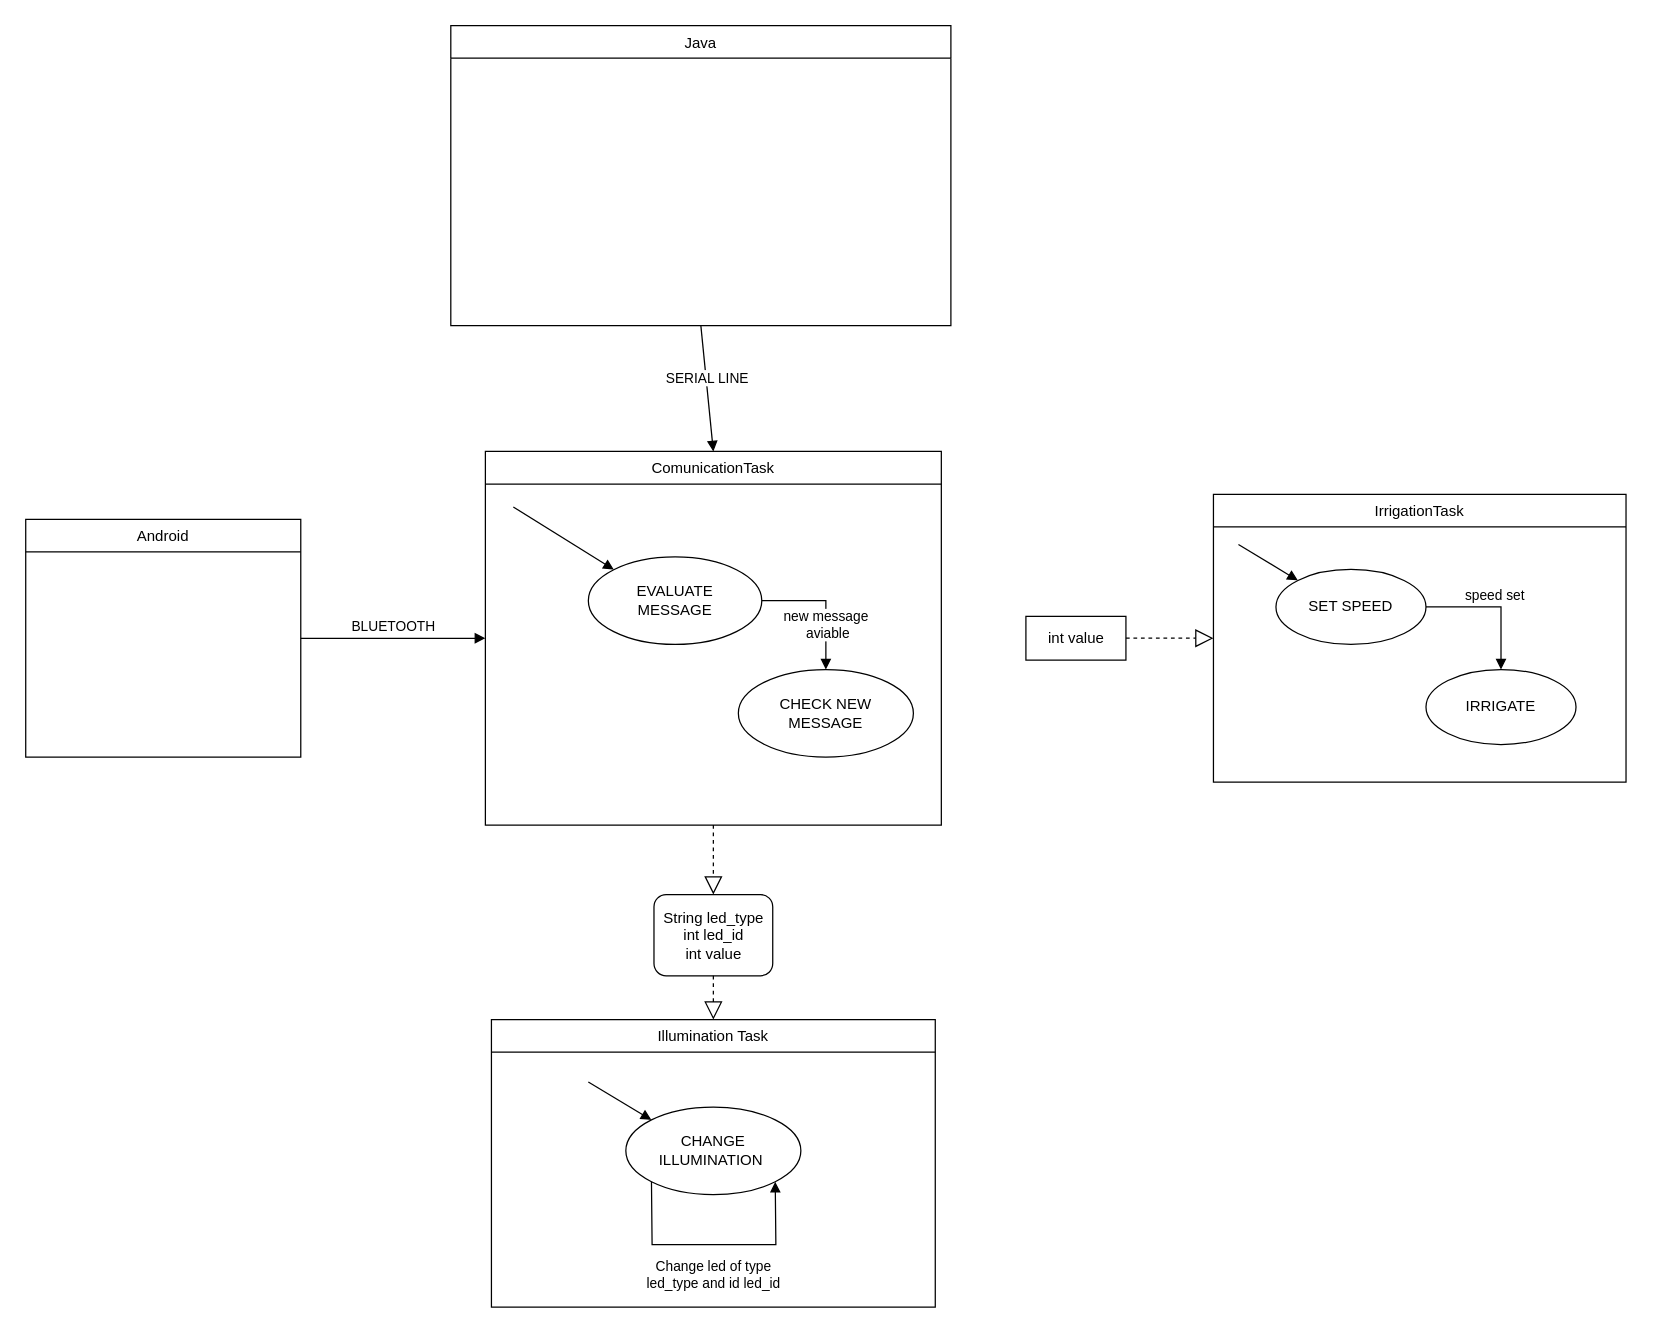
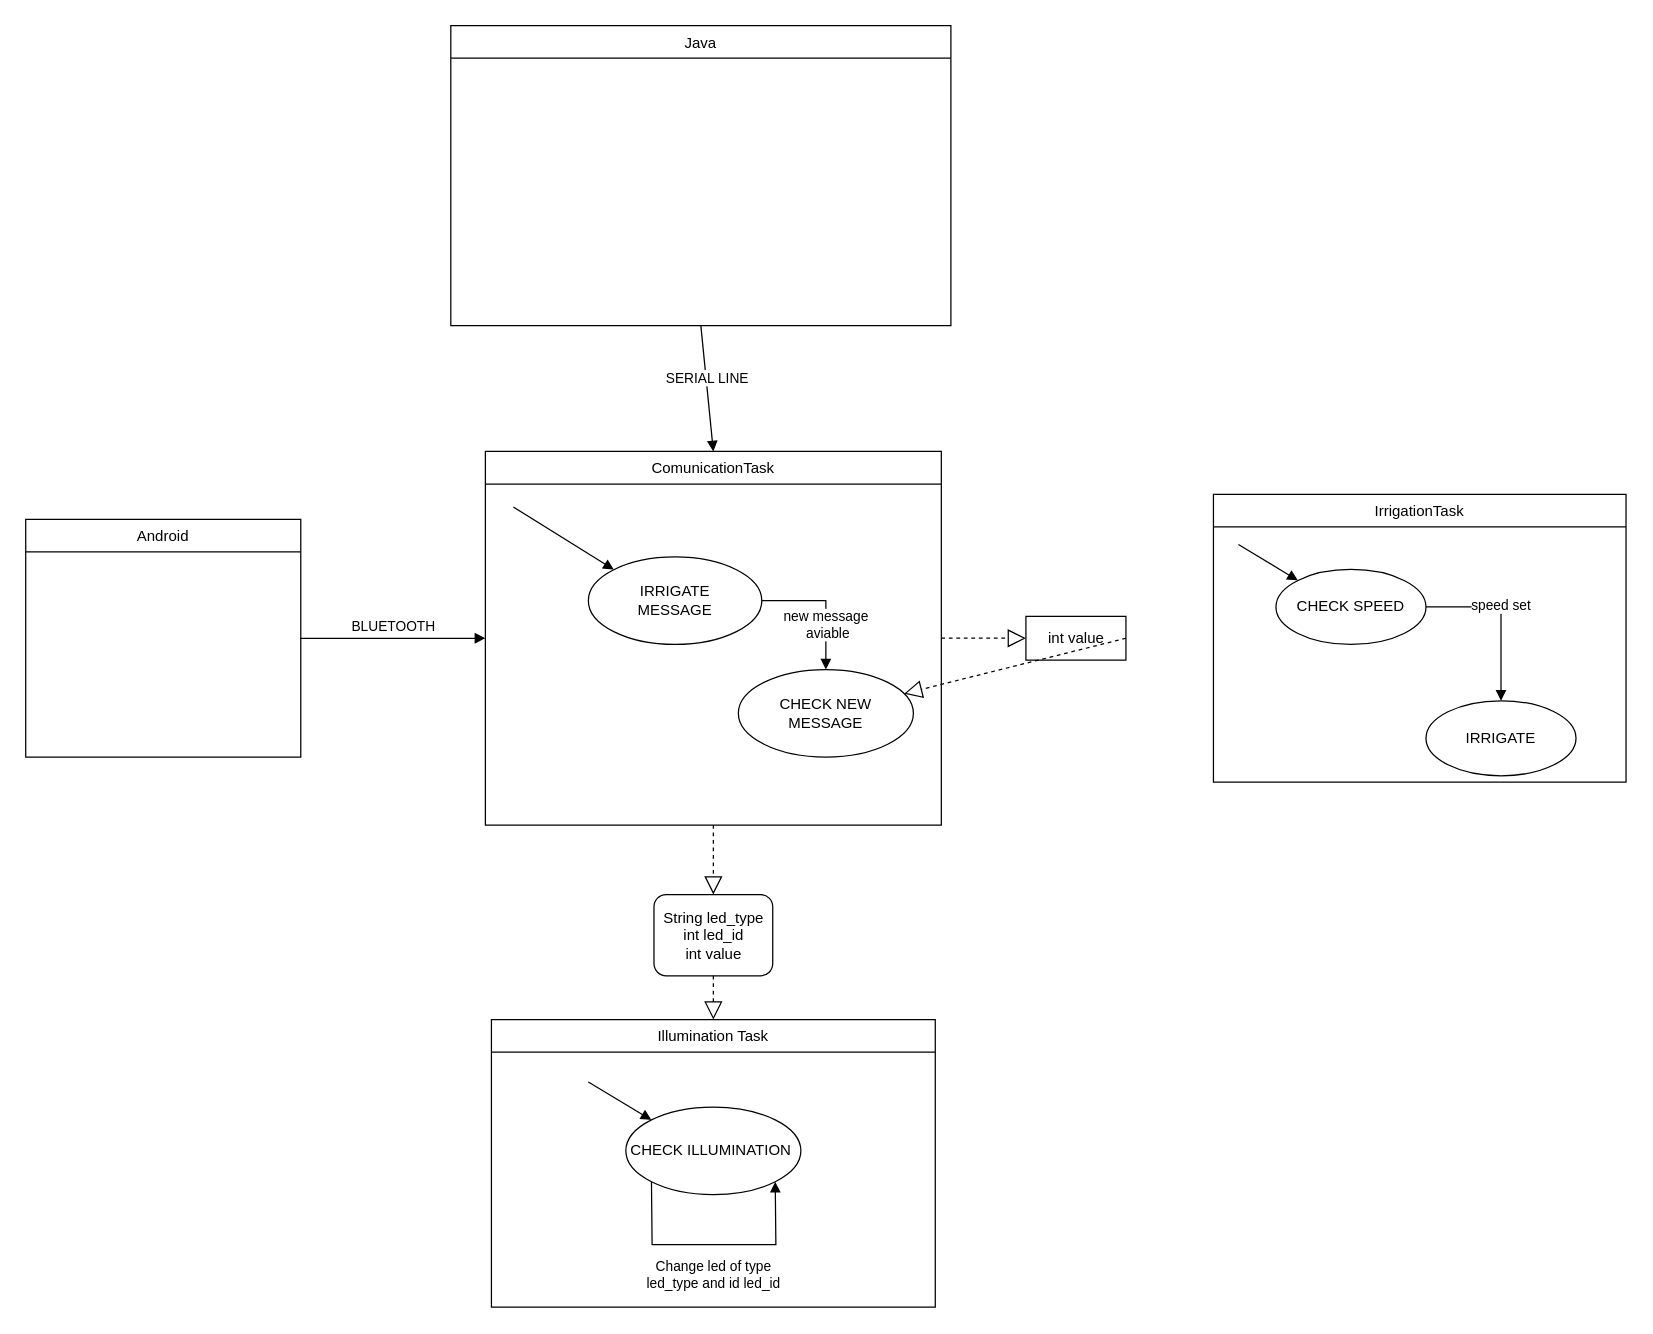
- <mxCell id="10" value="EVALUATE&lt;br&gt;MESSAGE" style="ellipse;whiteSpace=wrap;html=1;fillColor=none;" vertex="1" parent="1"><mxGeometry x="470" y="445" width="138.75" height="70" as="geometry" /></mxCell>
+ <mxCell id="10" value="IRRIGATE&lt;br&gt;MESSAGE" style="ellipse;whiteSpace=wrap;html=1;fillColor=none;" vertex="1" parent="1"><mxGeometry x="470" y="445" width="138.75" height="70" as="geometry" /></mxCell>
- <mxCell id="22" value="SET SPEED" style="ellipse;whiteSpace=wrap;html=1;fillColor=none;" vertex="1" parent="1"><mxGeometry x="1020" y="455" width="120" height="60" as="geometry" /></mxCell>
+ <mxCell id="22" value="CHECK SPEED" style="ellipse;whiteSpace=wrap;html=1;fillColor=none;" vertex="1" parent="1"><mxGeometry x="1020" y="455" width="120" height="60" as="geometry" /></mxCell>
+ <mxCell id="14" value="" style="endArrow=block;dashed=1;endFill=0;endSize=12;html=1;rounded=0;exitX=1;exitY=0.5;exitDx=0;exitDy=0;entryX=0;entryY=0.5;entryDx=0;entryDy=0;" edge="1" parent="1" source="7" target="13"><mxGeometry width="160" relative="1" as="geometry"><mxPoint x="850" y="545" as="sourcePoint" /><mxPoint x="1010" y="545" as="targetPoint" /></mxGeometry></mxCell>
- <mxCell id="15" value="" style="endArrow=block;dashed=1;endFill=0;endSize=12;html=1;rounded=0;exitX=1;exitY=0.5;exitDx=0;exitDy=0;entryX=0;entryY=0.5;entryDx=0;entryDy=0;" edge="1" parent="1" source="13" target="3"><mxGeometry width="160" relative="1" as="geometry"><mxPoint x="850" y="545" as="sourcePoint" /><mxPoint x="950" y="510" as="targetPoint" /></mxGeometry></mxCell>
+ <mxCell id="15" value="" style="endArrow=block;dashed=1;endFill=0;endSize=12;html=1;rounded=0;exitX=1;exitY=0.5;exitDx=0;exitDy=0;" edge="1" parent="1" source="13" target="9"><mxGeometry width="160" relative="1" as="geometry"><mxPoint x="850" y="545" as="sourcePoint" /><mxPoint x="950" y="510" as="targetPoint" /></mxGeometry></mxCell>
- <mxCell id="23" value="IRRIGATE" style="ellipse;whiteSpace=wrap;html=1;fillColor=none;" vertex="1" parent="1"><mxGeometry x="1140" y="535" width="120" height="60" as="geometry" /></mxCell>
+ <mxCell id="23" value="IRRIGATE" style="ellipse;whiteSpace=wrap;html=1;fillColor=none;" vertex="1" parent="1"><mxGeometry x="1140" y="560" width="120" height="60" as="geometry" /></mxCell>
- <mxCell id="19" value="CHANGE ILLUMINATION&amp;nbsp;" style="ellipse;whiteSpace=wrap;html=1;fillColor=none;" vertex="1" parent="1"><mxGeometry x="500" y="885" width="140" height="70" as="geometry" /></mxCell>
+ <mxCell id="19" value="CHECK ILLUMINATION&amp;nbsp;" style="ellipse;whiteSpace=wrap;html=1;fillColor=none;" vertex="1" parent="1"><mxGeometry x="500" y="885" width="140" height="70" as="geometry" /></mxCell>
